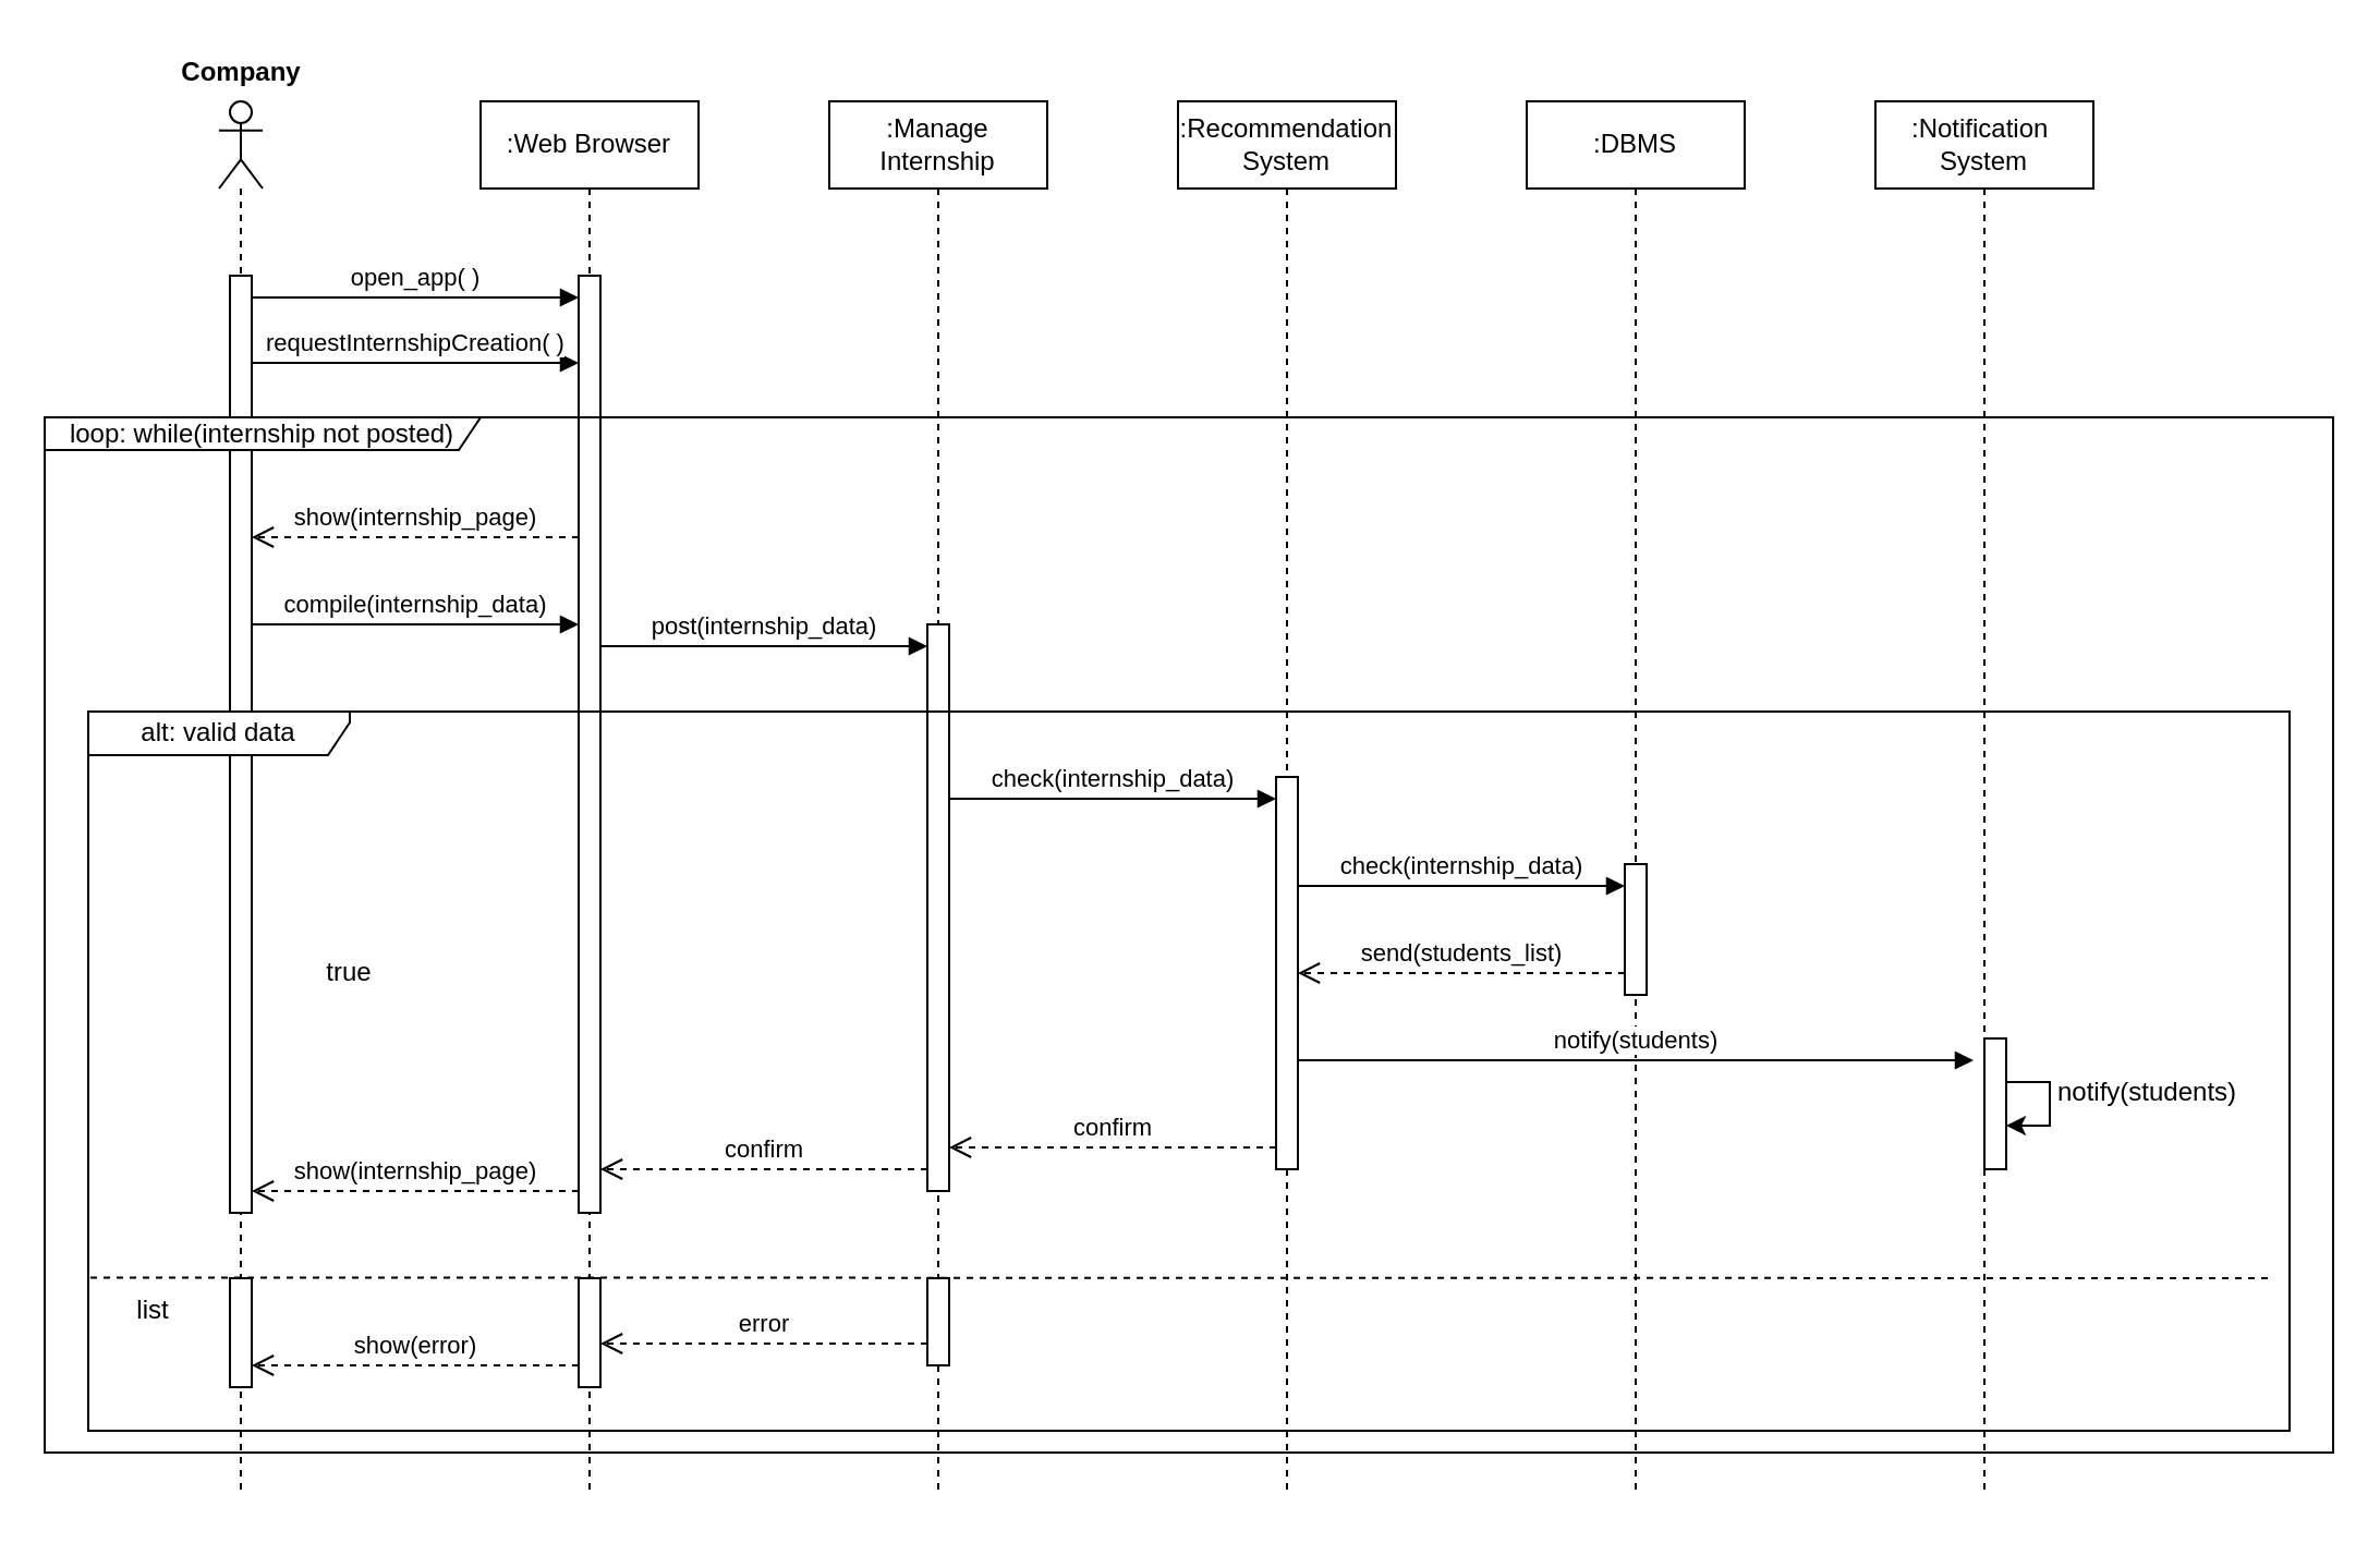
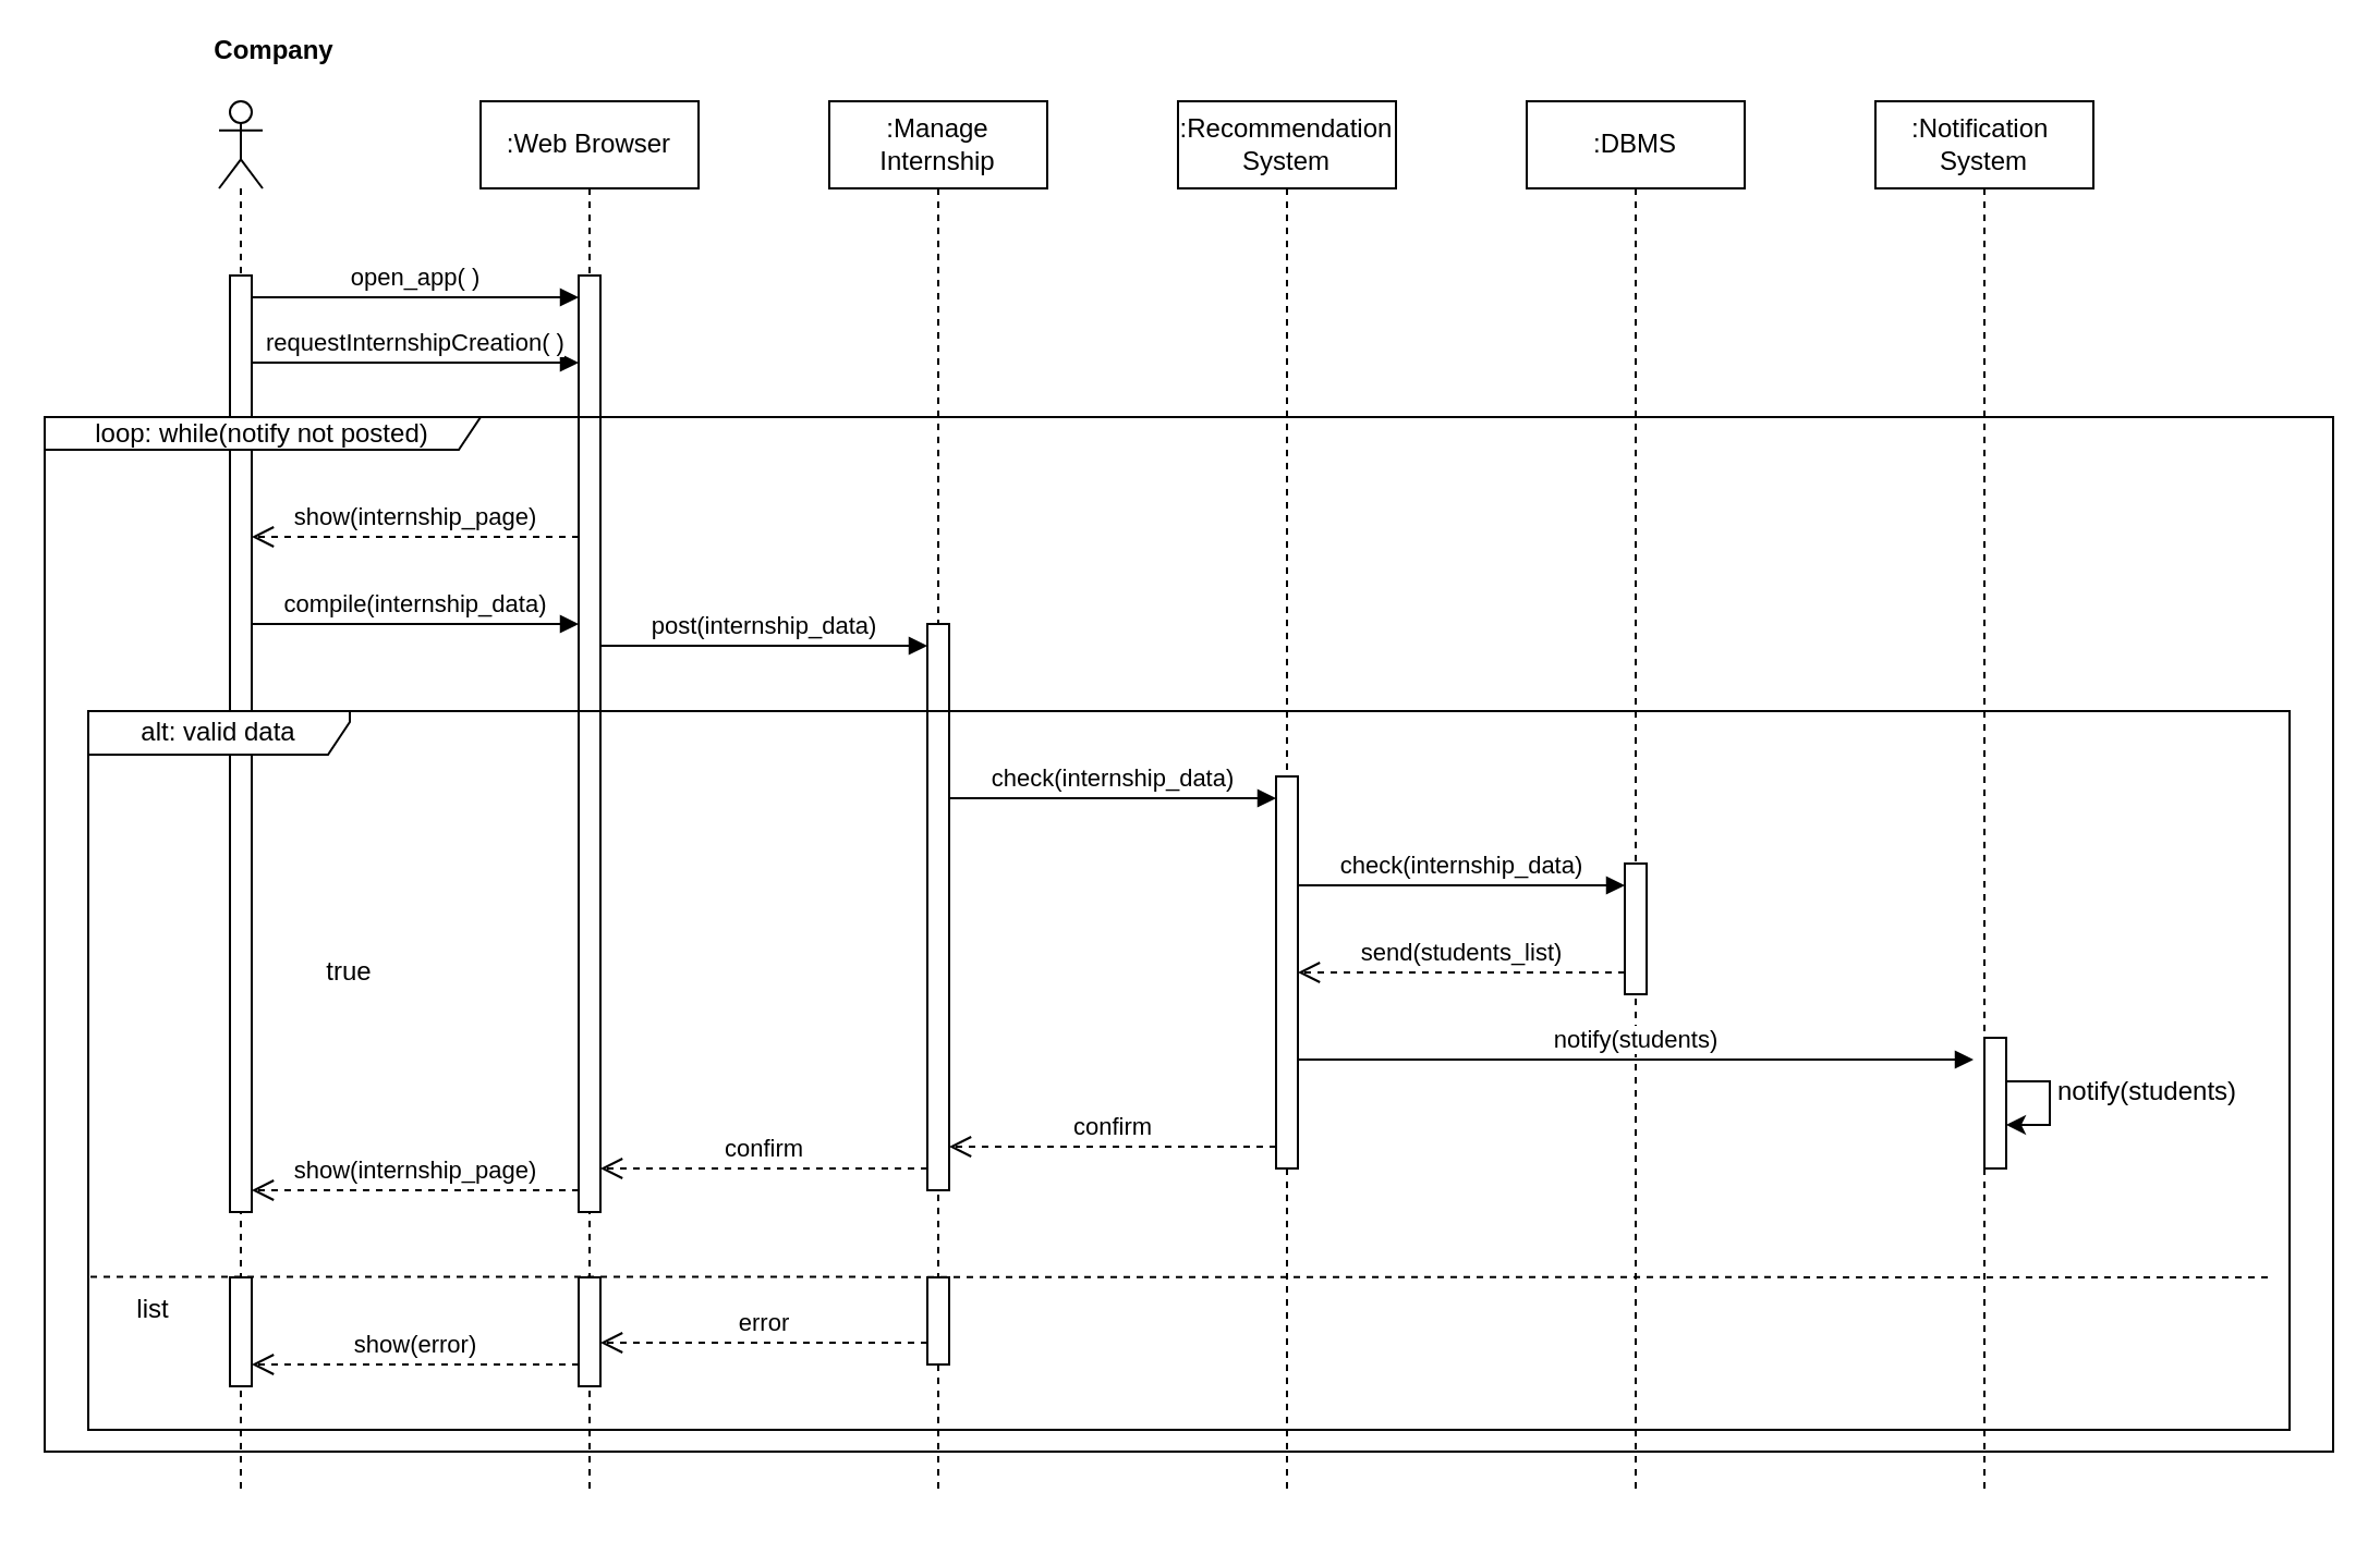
- <mxCell id="5" value="Company" style="text;align=center;fontStyle=1;verticalAlign=middle;spacingLeft=3;spacingRight=3;strokeColor=none;rotatable=0;points=[[0,0.5],[1,0.5]];portConstraint=eastwest;html=1;" vertex="1" parent="1"><mxGeometry x="70" y="20" width="80" height="26" as="geometry" /></mxCell>
+ <mxCell id="5" value="Company" style="text;align=center;fontStyle=1;verticalAlign=middle;spacingLeft=3;spacingRight=3;strokeColor=none;rotatable=0;points=[[0,0.5],[1,0.5]];portConstraint=eastwest;html=1;" vertex="1" parent="1"><mxGeometry x="85" y="10" width="80" height="26" as="geometry" /></mxCell>
- <mxCell id="33" value="loop: while(internship not posted)" style="shape=umlFrame;whiteSpace=wrap;html=1;pointerEvents=0;width=200;height=15;" vertex="1" parent="1"><mxGeometry x="20" y="191" width="1050" height="475" as="geometry" /></mxCell>
+ <mxCell id="33" value="loop: while(notify not posted)" style="shape=umlFrame;whiteSpace=wrap;html=1;pointerEvents=0;width=200;height=15;" vertex="1" parent="1"><mxGeometry x="20" y="191" width="1050" height="475" as="geometry" /></mxCell>
